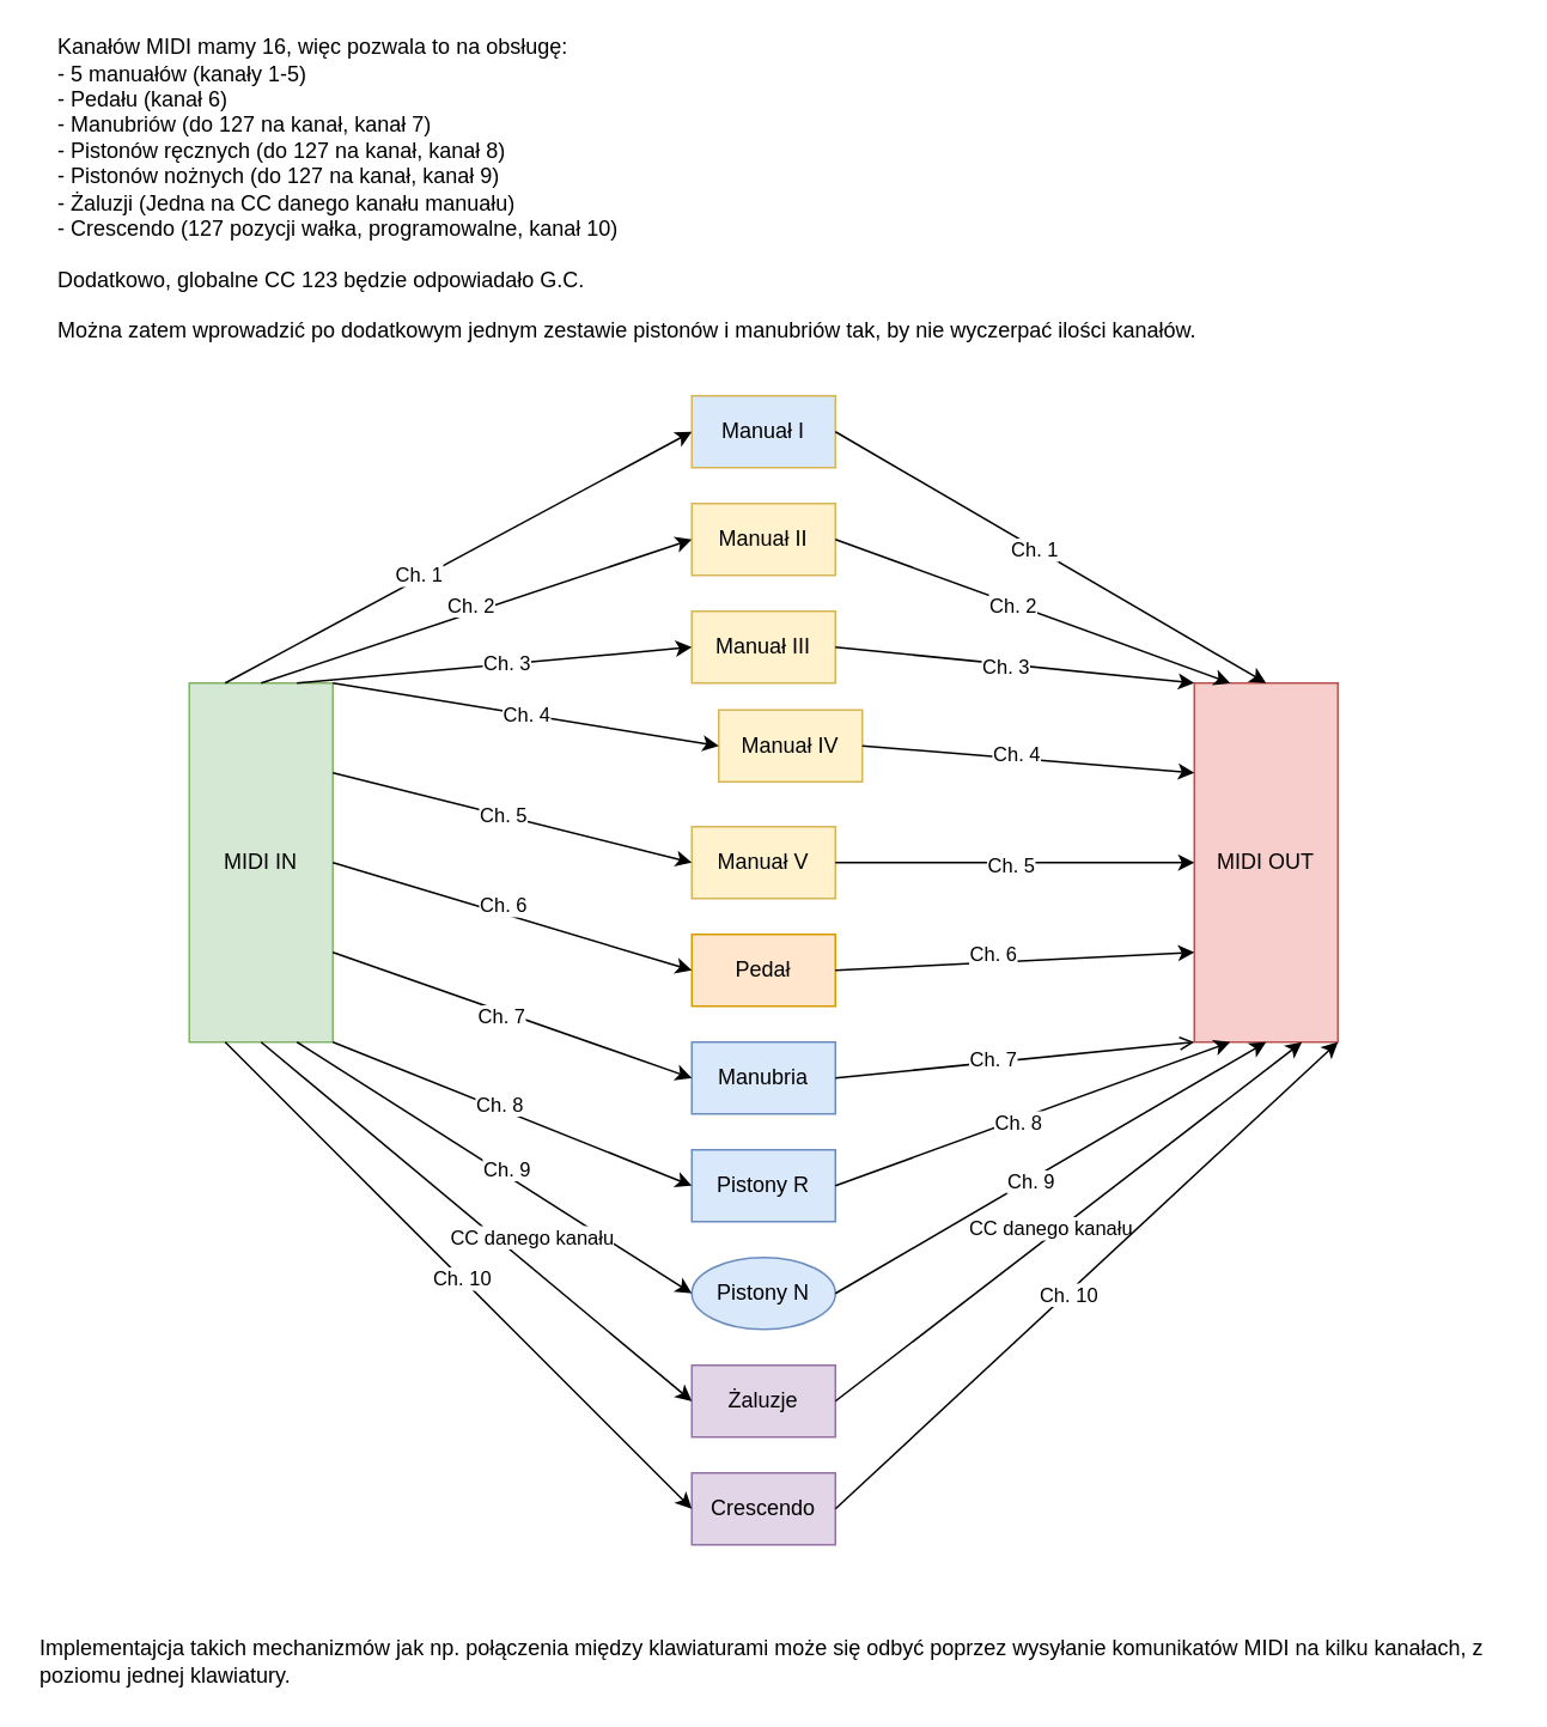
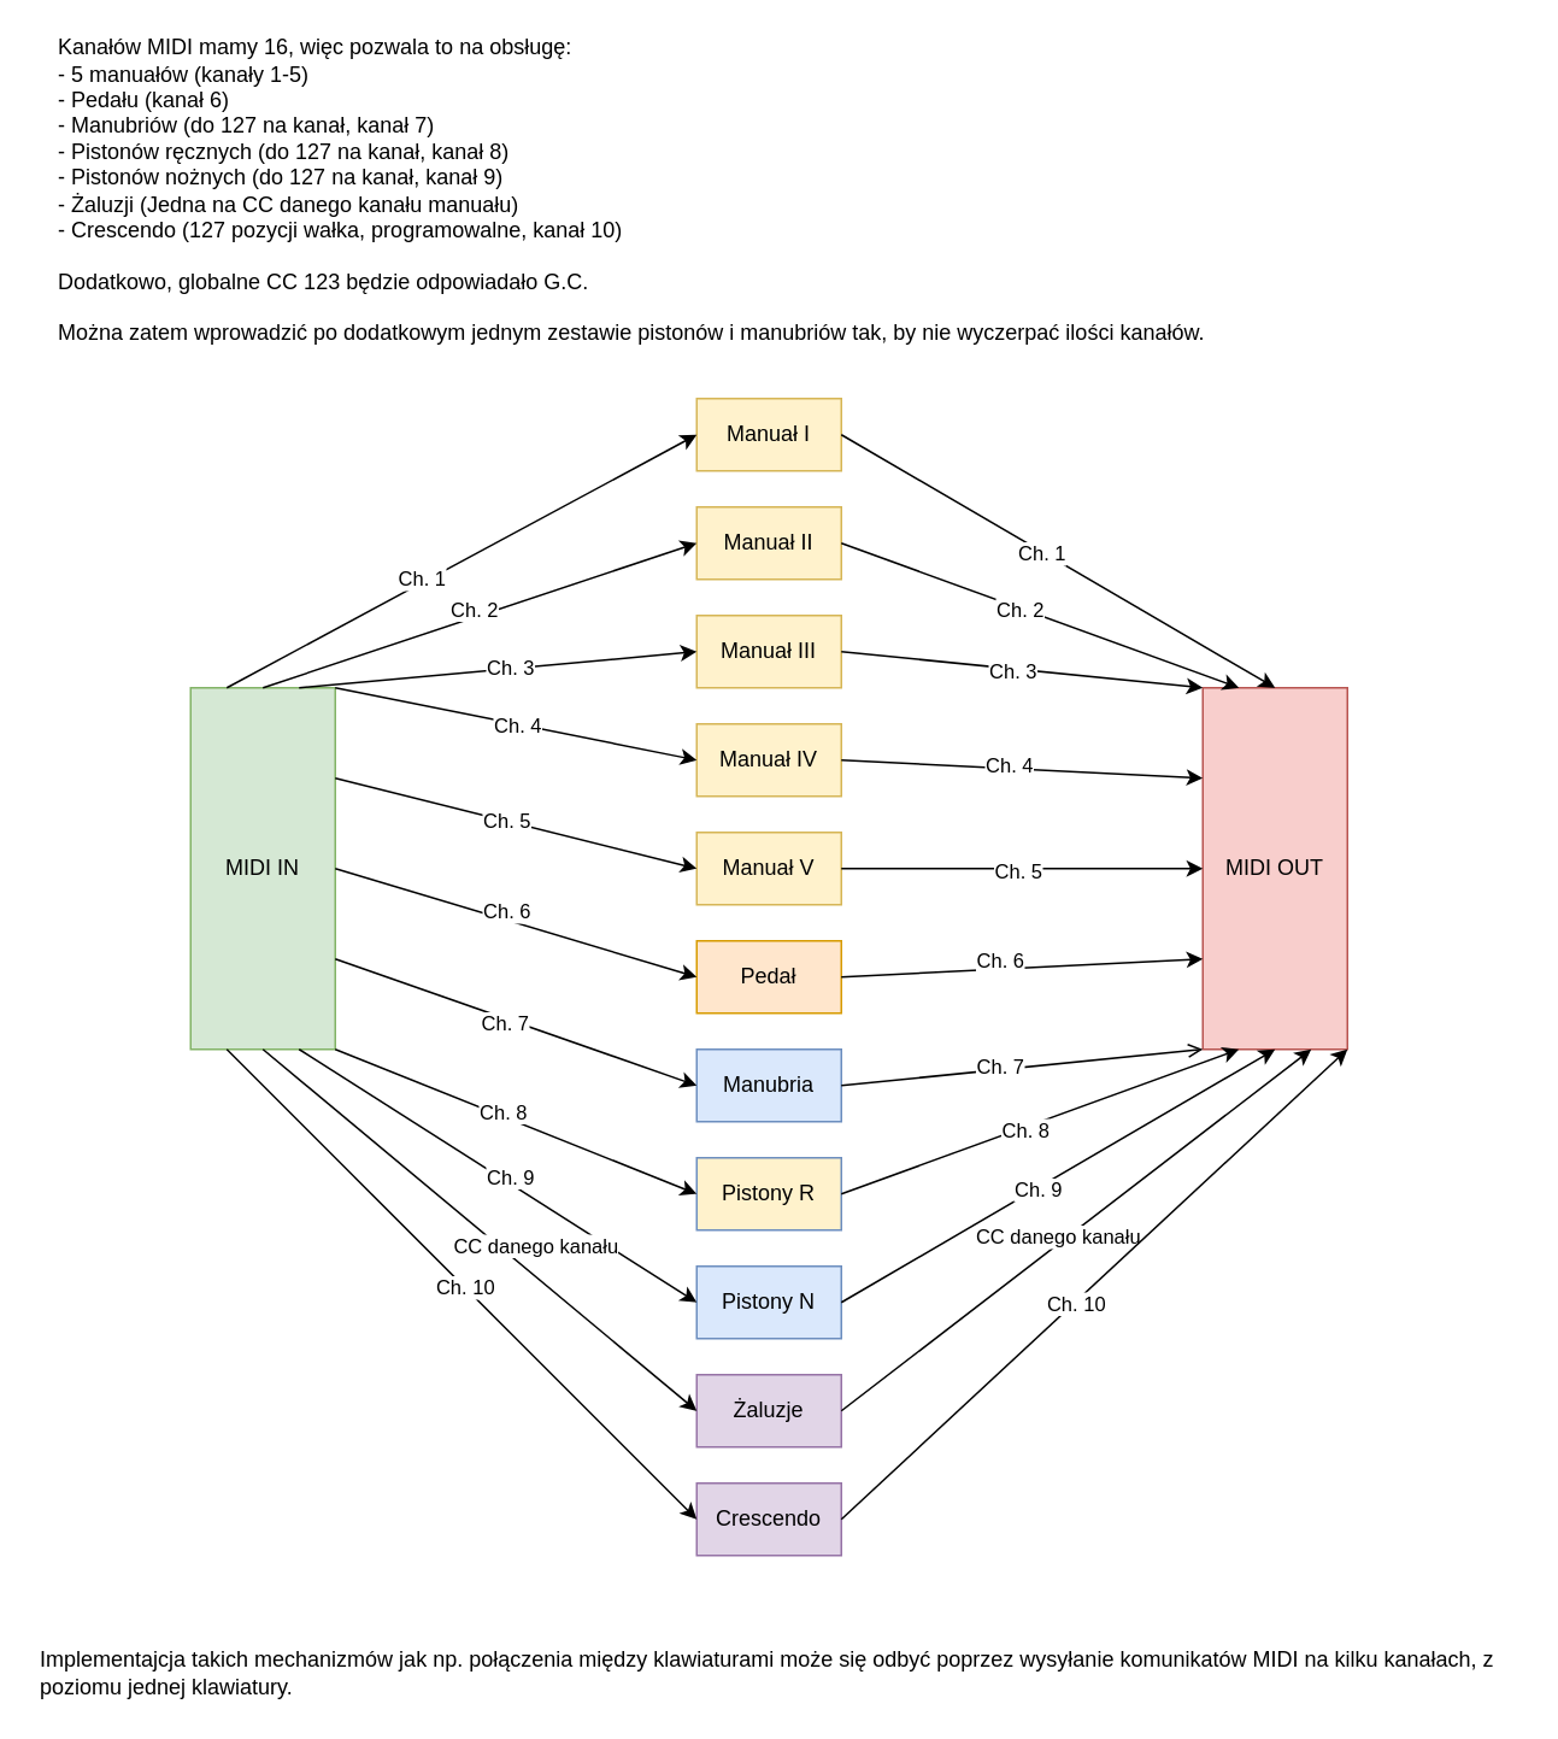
- <mxCell id="3" value="Manuał I" style="rounded=0;whiteSpace=wrap;html=1;fillColor=#dae8fc;strokeColor=#d6b656;" vertex="1" parent="1"><mxGeometry x="385" y="220" width="80" height="40" as="geometry" /></mxCell>
+ <mxCell id="3" value="Manuał I" style="rounded=0;whiteSpace=wrap;html=1;fillColor=#fff2cc;strokeColor=#d6b656;" vertex="1" parent="1"><mxGeometry x="385" y="220" width="80" height="40" as="geometry" /></mxCell>
- <mxCell id="7" value="Manuał IV" style="rounded=0;whiteSpace=wrap;html=1;fillColor=#fff2cc;strokeColor=#d6b656;" vertex="1" parent="1"><mxGeometry x="400" y="395" width="80" height="40" as="geometry" /></mxCell>
+ <mxCell id="7" value="Manuał IV" style="rounded=0;whiteSpace=wrap;html=1;fillColor=#fff2cc;strokeColor=#d6b656;" vertex="1" parent="1"><mxGeometry x="385" y="400" width="80" height="40" as="geometry" /></mxCell>
- <mxCell id="10" value="Pistony R" style="rounded=0;whiteSpace=wrap;html=1;fillColor=#dae8fc;strokeColor=#6c8ebf;" vertex="1" parent="1"><mxGeometry x="385" y="640" width="80" height="40" as="geometry" /></mxCell>
+ <mxCell id="10" value="Pistony R" style="rounded=0;whiteSpace=wrap;html=1;fillColor=#fff2cc;strokeColor=#6c8ebf;" vertex="1" parent="1"><mxGeometry x="385" y="640" width="80" height="40" as="geometry" /></mxCell>
- <mxCell id="11" value="Pistony N" style="ellipse;whiteSpace=wrap;html=1;fillColor=#dae8fc;strokeColor=#6c8ebf;" vertex="1" parent="1"><mxGeometry x="385" y="700" width="80" height="40" as="geometry" /></mxCell>
+ <mxCell id="11" value="Pistony N" style="rounded=0;whiteSpace=wrap;html=1;fillColor=#dae8fc;strokeColor=#6c8ebf;" vertex="1" parent="1"><mxGeometry x="385" y="700" width="80" height="40" as="geometry" /></mxCell>
